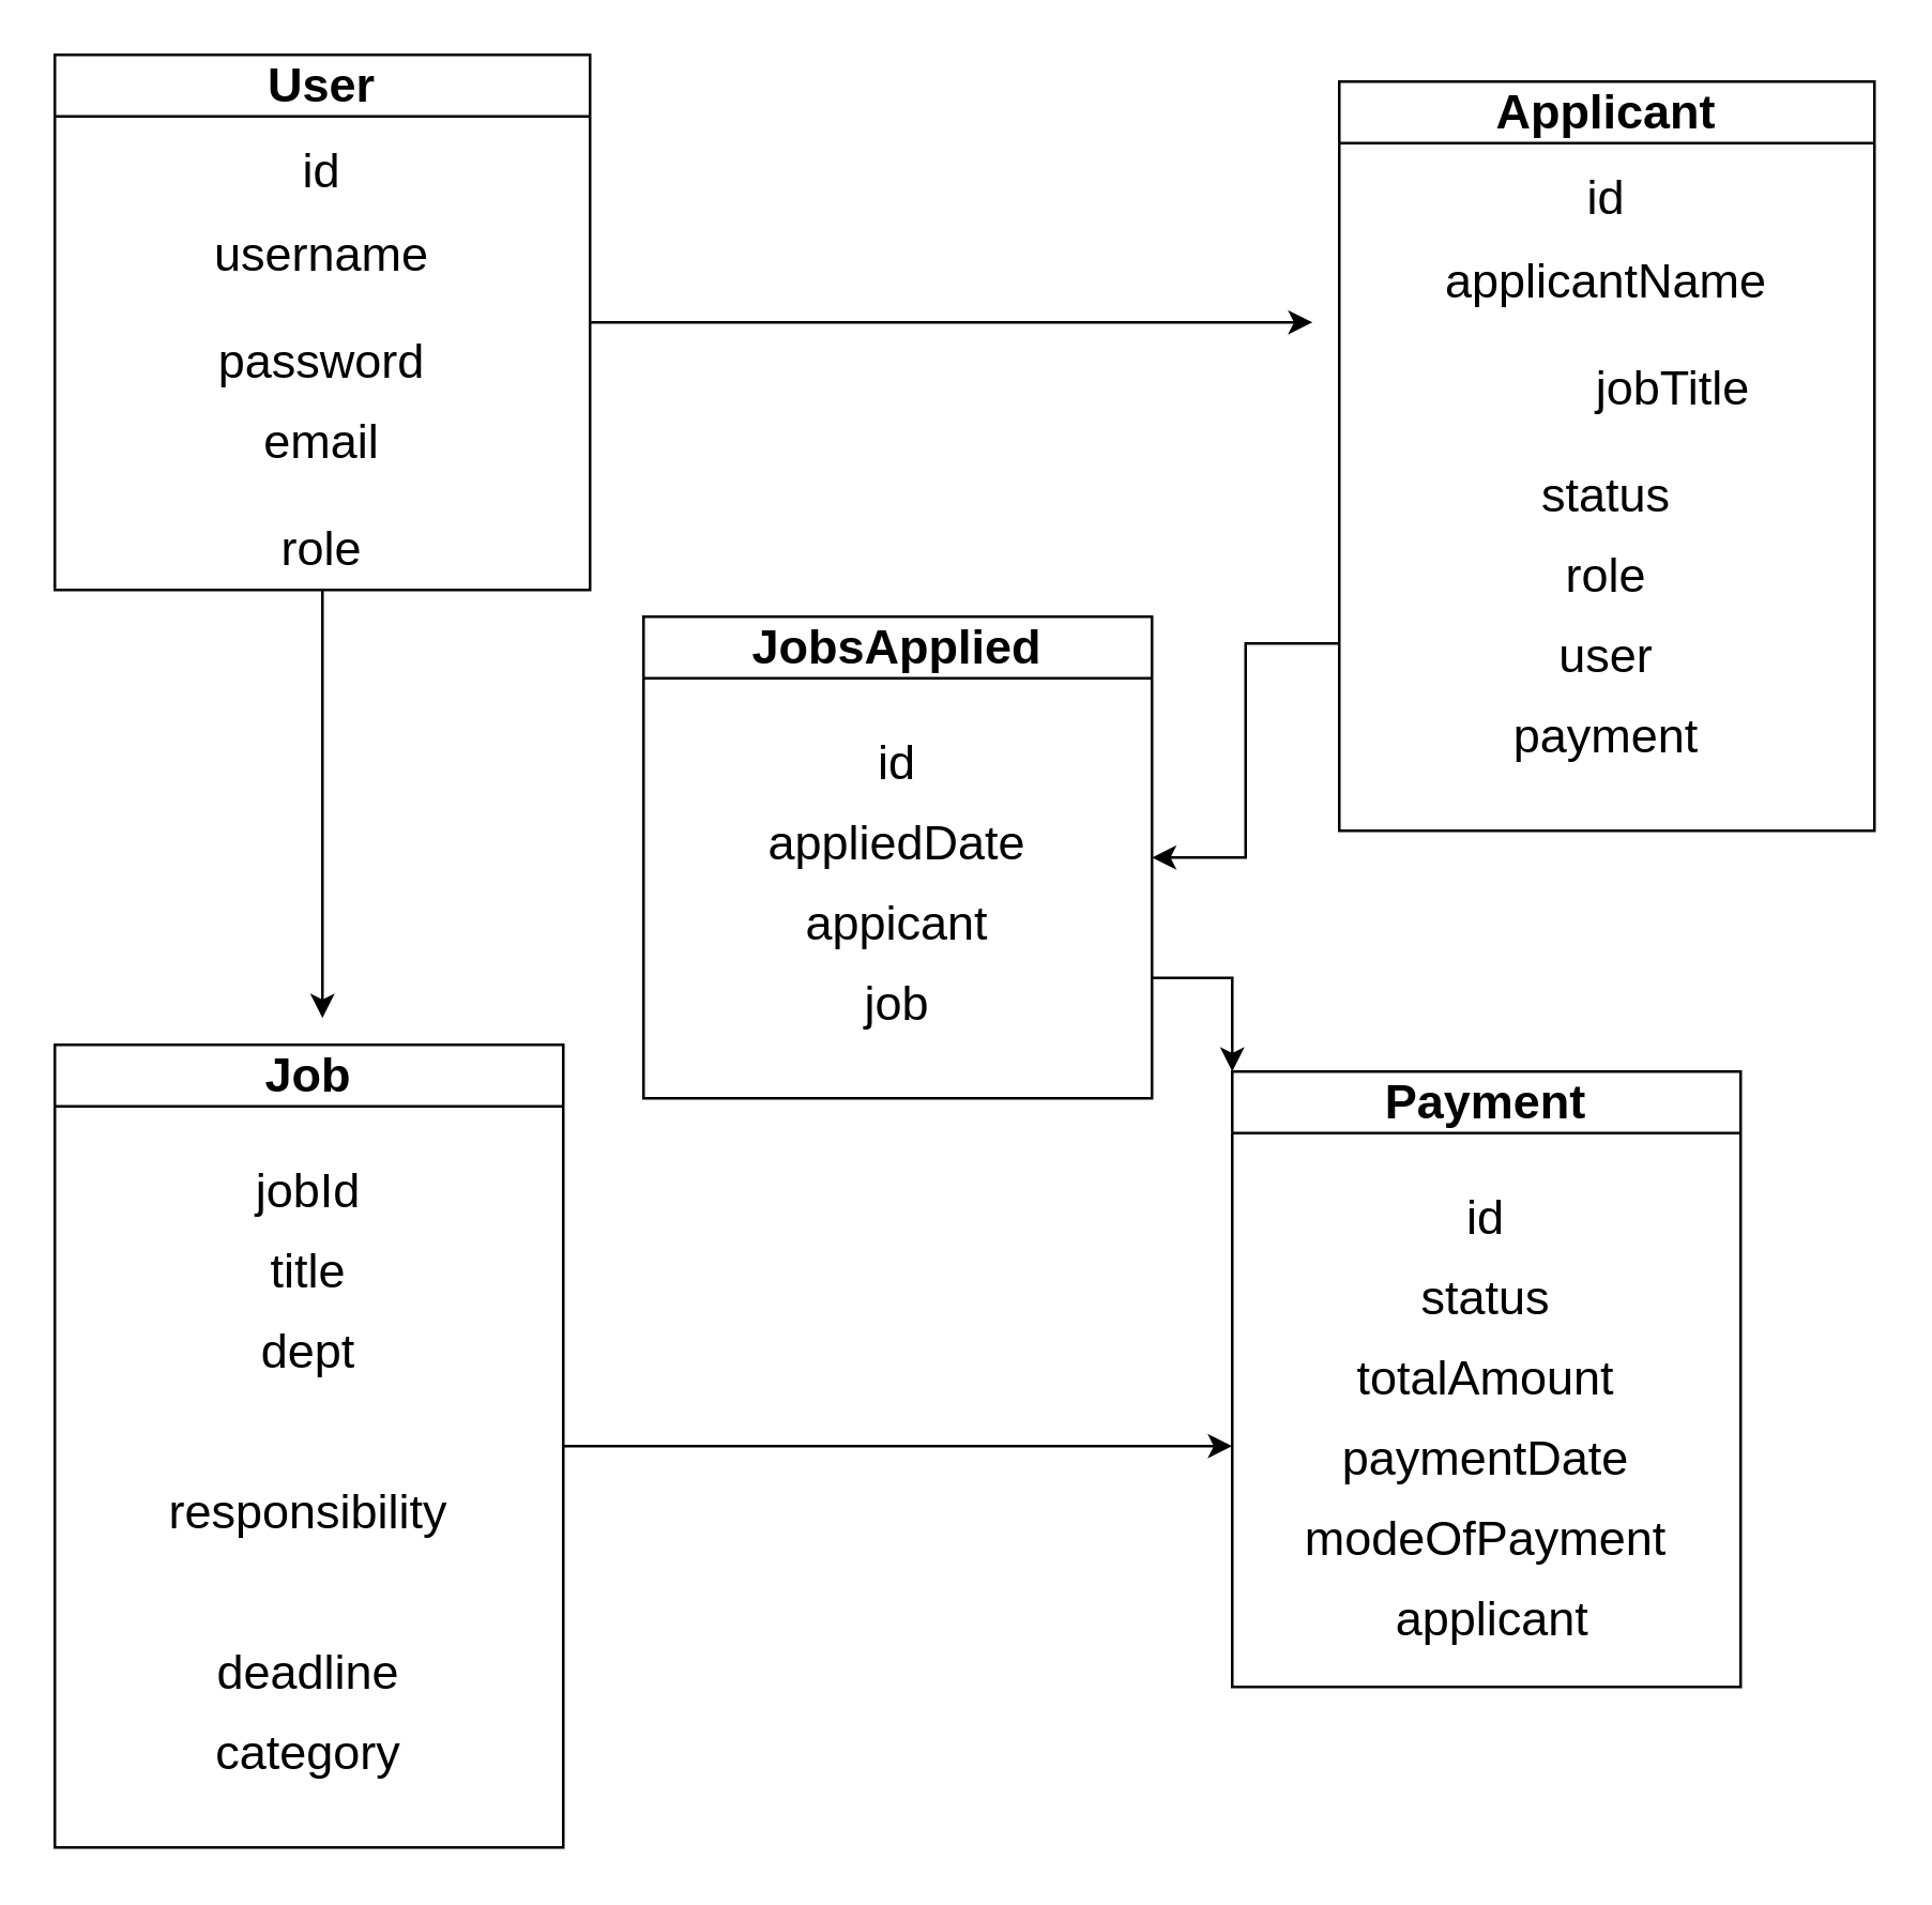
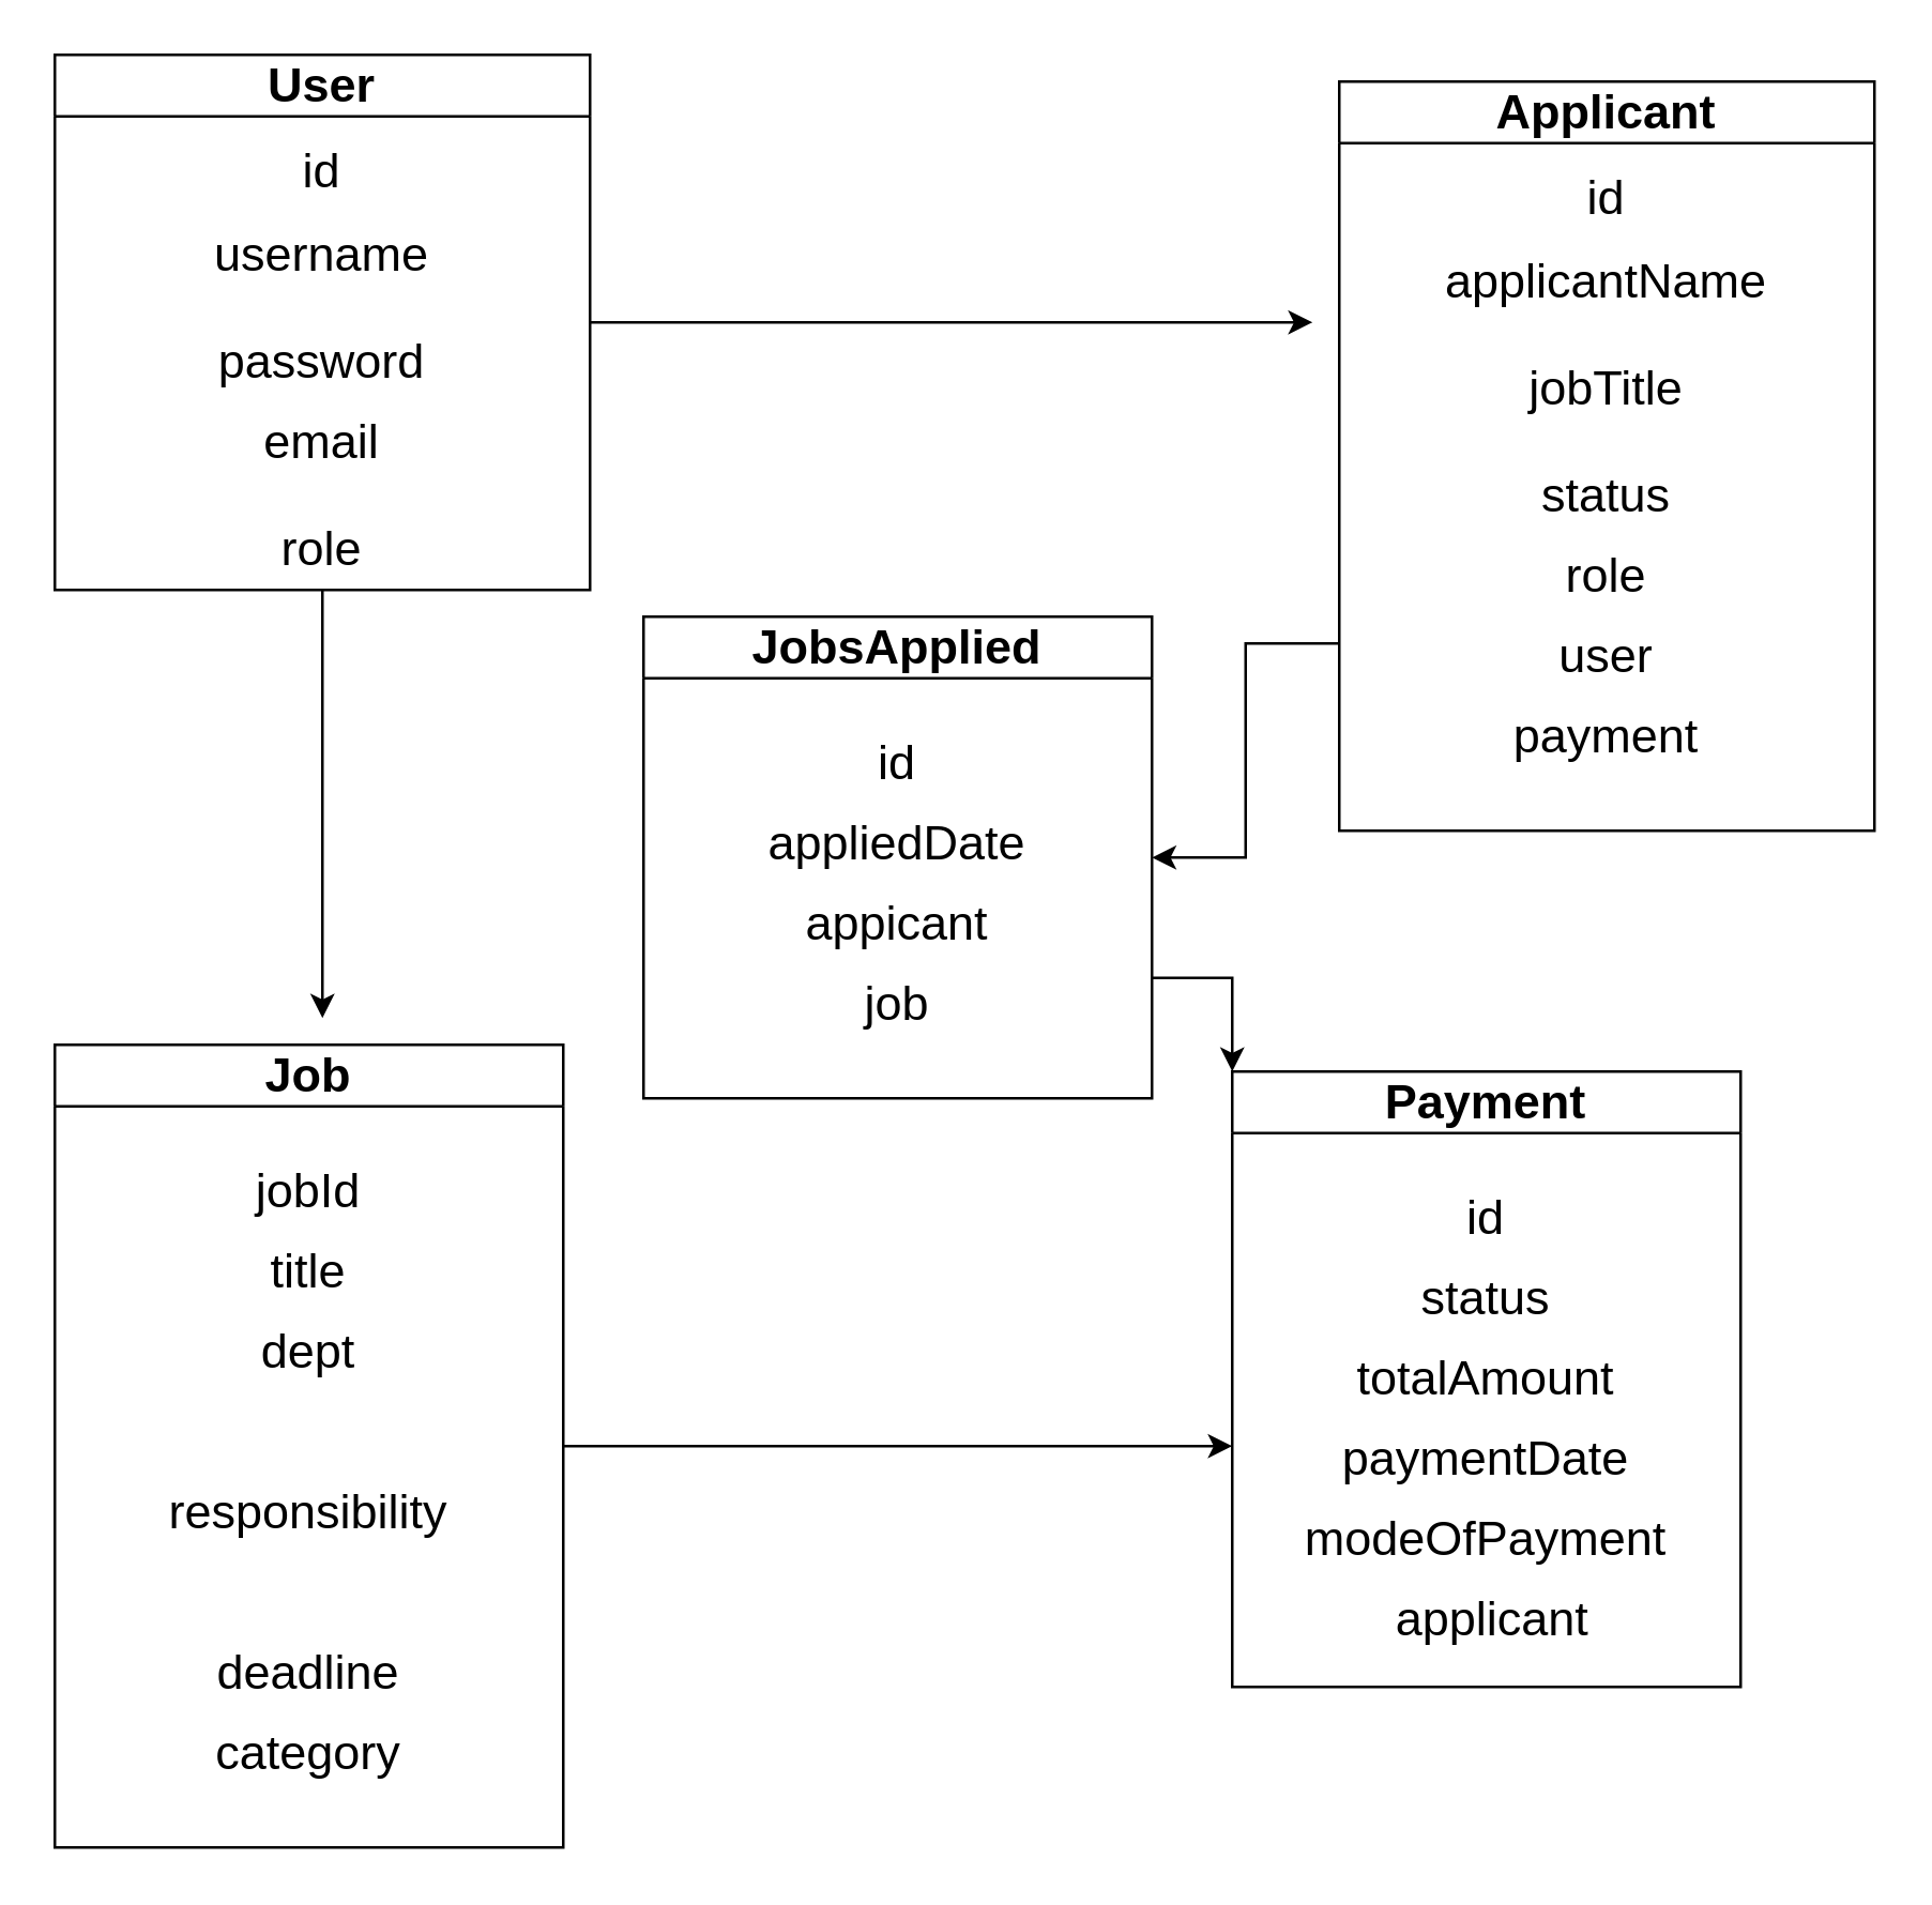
- <mxCell id="14" value="&lt;font style=&quot;font-size: 18px;&quot;&gt;jobTitle&lt;/font&gt;" style="text;strokeColor=none;align=center;fillColor=none;html=1;verticalAlign=middle;whiteSpace=wrap;rounded=0;" vertex="1" parent="11"><mxGeometry x="95" y="100" width="60" height="30" as="geometry" /></mxCell>
+ <mxCell id="14" value="&lt;font style=&quot;font-size: 18px;&quot;&gt;jobTitle&lt;/font&gt;" style="text;strokeColor=none;align=center;fillColor=none;html=1;verticalAlign=middle;whiteSpace=wrap;rounded=0;" vertex="1" parent="11"><mxGeometry x="70" y="100" width="60" height="30" as="geometry" /></mxCell>
